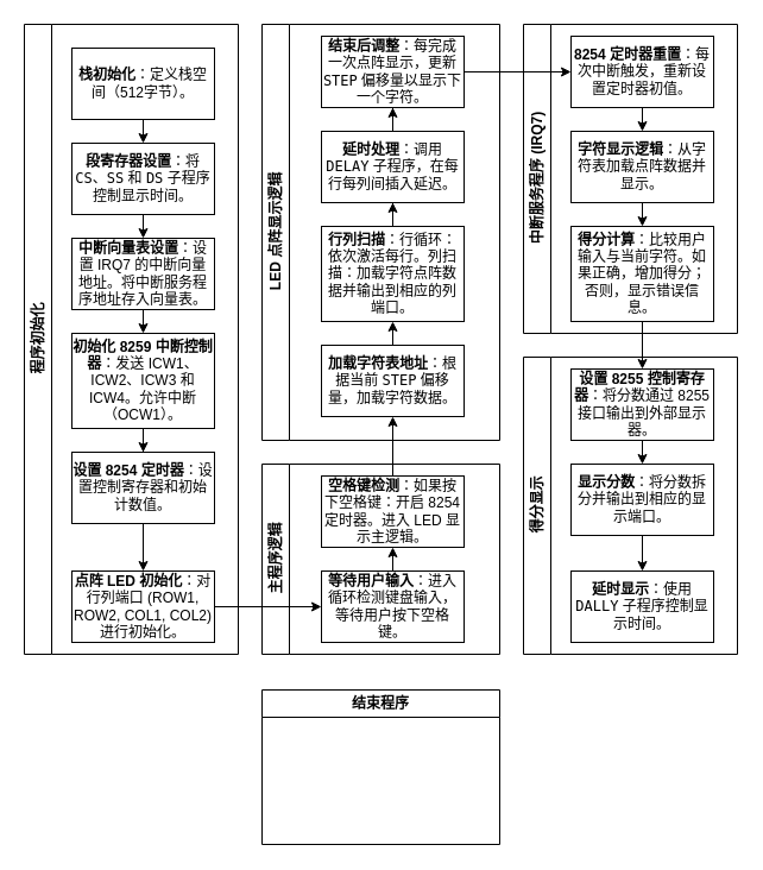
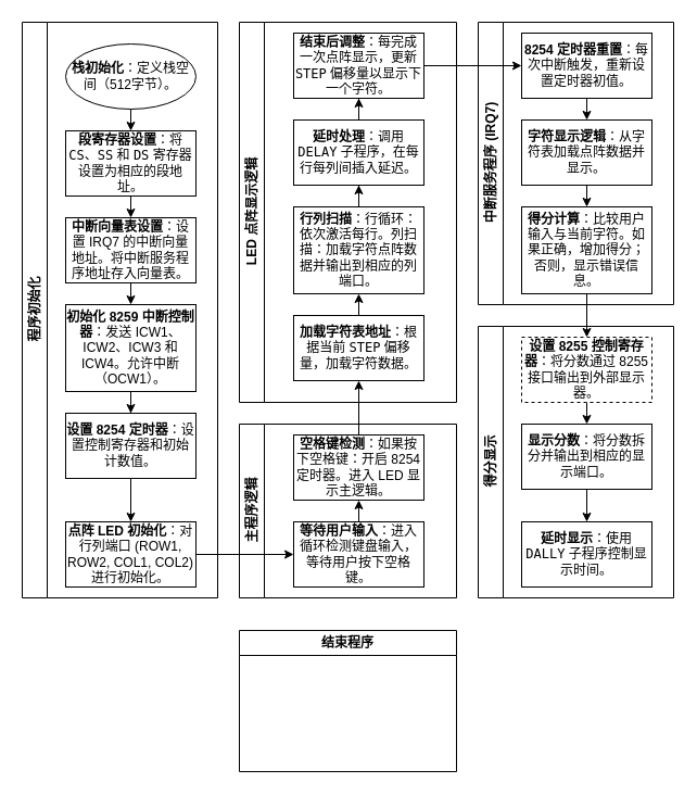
- <mxCell id="4" value="&lt;p&gt;&lt;strong&gt;栈初始化&lt;/strong&gt;：&lt;span style=&quot;background-color: initial;&quot;&gt;定义栈空间（512字节）。&lt;/span&gt;&lt;/p&gt;" style="rounded=0;whiteSpace=wrap;html=1;" vertex="1" parent="2"><mxGeometry x="40" y="20" width="120" height="60" as="geometry" /></mxCell>
+ <mxCell id="4" value="&lt;p&gt;&lt;strong&gt;栈初始化&lt;/strong&gt;：&lt;span style=&quot;background-color: initial;&quot;&gt;定义栈空间（512字节）。&lt;/span&gt;&lt;/p&gt;" style="ellipse;whiteSpace=wrap;html=1;" vertex="1" parent="2"><mxGeometry x="40" y="20" width="120" height="60" as="geometry" /></mxCell>
- <mxCell id="5" value="&lt;p&gt;&lt;strong&gt;段寄存器设置&lt;/strong&gt;：&lt;span style=&quot;background-color: initial;&quot;&gt;将 &lt;/span&gt;&lt;code style=&quot;background-color: initial;&quot;&gt;CS&lt;/code&gt;&lt;span style=&quot;background-color: initial;&quot;&gt;、&lt;/span&gt;&lt;code style=&quot;background-color: initial;&quot;&gt;SS&lt;/code&gt;&lt;span style=&quot;background-color: initial;&quot;&gt; 和 &lt;/span&gt;&lt;code style=&quot;background-color: initial;&quot;&gt;DS&lt;/code&gt;&lt;span style=&quot;background-color: initial;&quot;&gt; 子程序控制显示时间。&lt;/span&gt;&lt;/p&gt;" style="rounded=0;whiteSpace=wrap;html=1;" vertex="1" parent="2"><mxGeometry x="40" y="100" width="120" height="60" as="geometry" /></mxCell>
+ <mxCell id="5" value="&lt;p&gt;&lt;strong&gt;段寄存器设置&lt;/strong&gt;：&lt;span style=&quot;background-color: initial;&quot;&gt;将 &lt;/span&gt;&lt;code style=&quot;background-color: initial;&quot;&gt;CS&lt;/code&gt;&lt;span style=&quot;background-color: initial;&quot;&gt;、&lt;/span&gt;&lt;code style=&quot;background-color: initial;&quot;&gt;SS&lt;/code&gt;&lt;span style=&quot;background-color: initial;&quot;&gt; 和 &lt;/span&gt;&lt;code style=&quot;background-color: initial;&quot;&gt;DS&lt;/code&gt;&lt;span style=&quot;background-color: initial;&quot;&gt; 寄存器设置为相应的段地址。&lt;/span&gt;&lt;/p&gt;" style="rounded=0;whiteSpace=wrap;html=1;" vertex="1" parent="2"><mxGeometry x="40" y="100" width="120" height="60" as="geometry" /></mxCell>
- <mxCell id="37" value="&lt;p&gt;&lt;strong&gt;设置 8255 控制寄存器&lt;/strong&gt;：&lt;span style=&quot;background-color: initial;&quot;&gt;将分数通过 8255 接口输出到外部显示器。&lt;/span&gt;&lt;/p&gt;" style="rounded=0;whiteSpace=wrap;html=1;" vertex="1" parent="35"><mxGeometry x="40" y="10" width="120" height="60" as="geometry" /></mxCell>
+ <mxCell id="37" value="&lt;p&gt;&lt;strong&gt;设置 8255 控制寄存器&lt;/strong&gt;：&lt;span style=&quot;background-color: initial;&quot;&gt;将分数通过 8255 接口输出到外部显示器。&lt;/span&gt;&lt;/p&gt;" style="rounded=0;whiteSpace=wrap;html=1;dashed=1;" vertex="1" parent="35"><mxGeometry x="40" y="10" width="120" height="60" as="geometry" /></mxCell>
